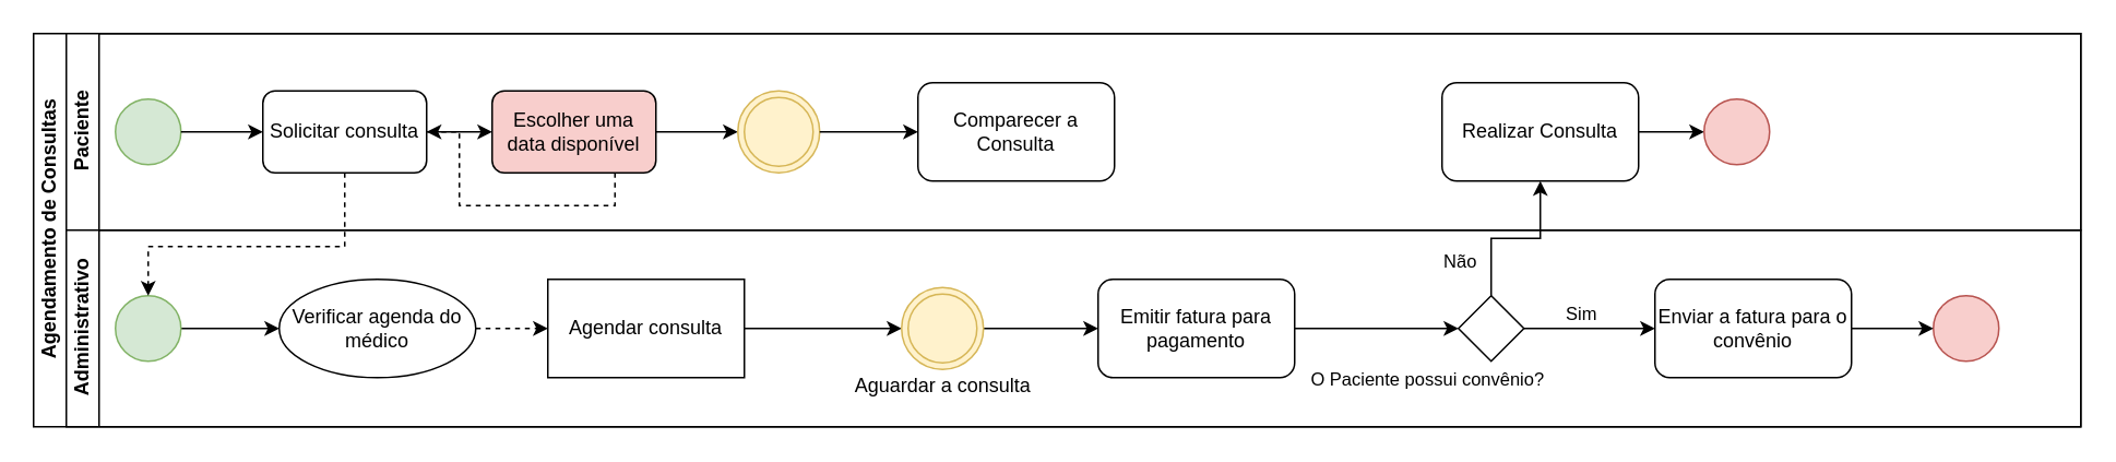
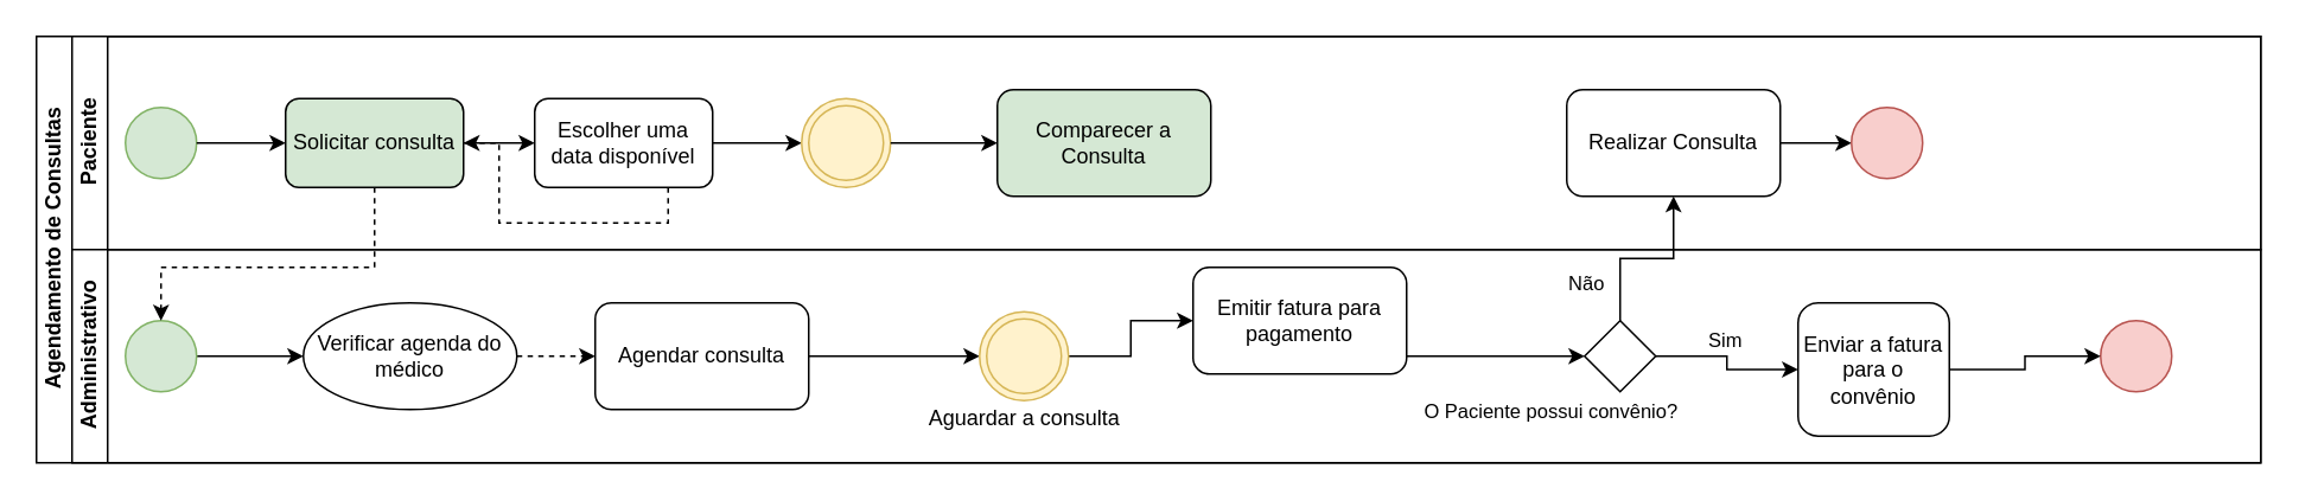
- <mxCell id="7" value="Solicitar consulta" style="rounded=1;whiteSpace=wrap;html=1;" vertex="1" parent="3"><mxGeometry x="120" y="35" width="100" height="50" as="geometry" /></mxCell>
+ <mxCell id="7" value="Solicitar consulta" style="rounded=1;whiteSpace=wrap;html=1;fillColor=#d5e8d4;" vertex="1" parent="3"><mxGeometry x="120" y="35" width="100" height="50" as="geometry" /></mxCell>
- <mxCell id="9" value="Escolher uma data disponível" style="rounded=1;whiteSpace=wrap;html=1;fillColor=#f8cecc;" vertex="1" parent="3"><mxGeometry x="260" y="35" width="100" height="50" as="geometry" /></mxCell>
+ <mxCell id="9" value="Escolher uma data disponível" style="rounded=1;whiteSpace=wrap;html=1;" vertex="1" parent="3"><mxGeometry x="260" y="35" width="100" height="50" as="geometry" /></mxCell>
- <mxCell id="11" value="Comparecer a Consulta" style="rounded=1;whiteSpace=wrap;html=1;" vertex="1" parent="3"><mxGeometry x="520" y="30" width="120" height="60" as="geometry" /></mxCell>
+ <mxCell id="11" value="Comparecer a Consulta" style="rounded=1;whiteSpace=wrap;html=1;fillColor=#d5e8d4;" vertex="1" parent="3"><mxGeometry x="520" y="30" width="120" height="60" as="geometry" /></mxCell>
- <mxCell id="22" value="Agendar consulta" style="whiteSpace=wrap;html=1;rounded=0;" vertex="1" parent="16"><mxGeometry x="294" y="30" width="120" height="60" as="geometry" /></mxCell>
+ <mxCell id="22" value="Agendar consulta" style="rounded=1;whiteSpace=wrap;html=1;" vertex="1" parent="16"><mxGeometry x="294" y="30" width="120" height="60" as="geometry" /></mxCell>
- <mxCell id="27" value="Emitir fatura para pagamento" style="rounded=1;whiteSpace=wrap;html=1;" vertex="1" parent="16"><mxGeometry x="630.0" y="30" width="120" height="60" as="geometry" /></mxCell>
+ <mxCell id="27" value="Emitir fatura para pagamento" style="rounded=1;whiteSpace=wrap;html=1;" vertex="1" parent="16"><mxGeometry x="630.0" y="10" width="120" height="60" as="geometry" /></mxCell>
- <mxCell id="34" value="Enviar a fatura para o convênio" style="rounded=1;whiteSpace=wrap;html=1;" vertex="1" parent="16"><mxGeometry x="970" y="30" width="120" height="60" as="geometry" /></mxCell>
+ <mxCell id="34" value="Enviar a fatura para o convênio" style="rounded=1;whiteSpace=wrap;html=1;" vertex="1" parent="16"><mxGeometry x="970" y="30" width="85" height="75" as="geometry" /></mxCell>
